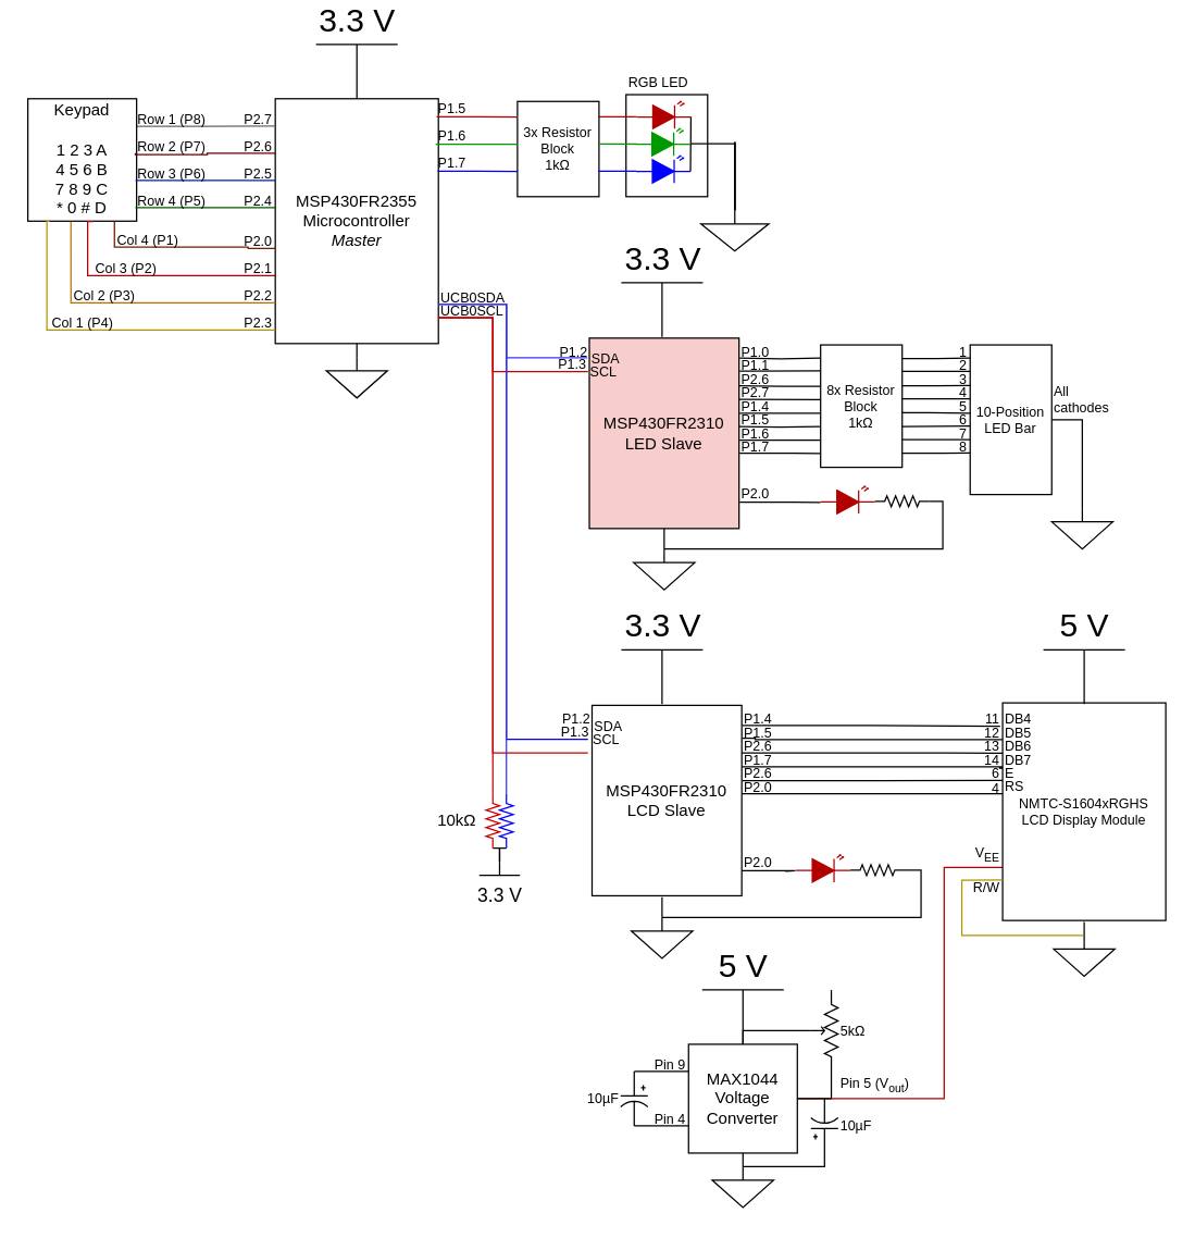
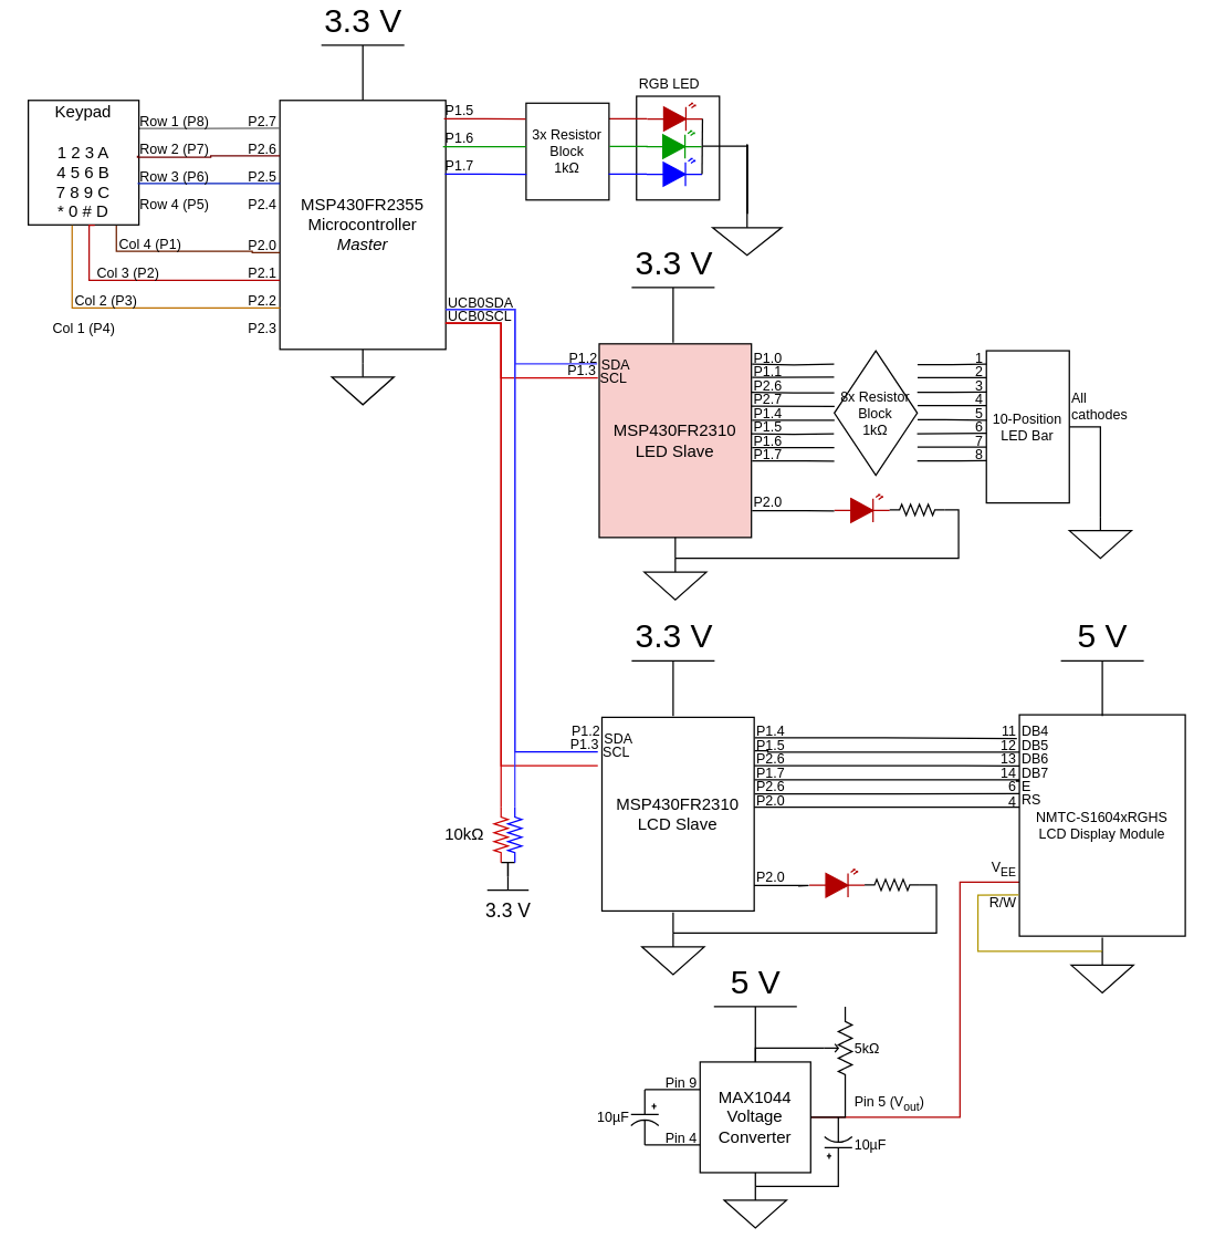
- <mxCell id="129" style="edgeStyle=orthogonalEdgeStyle;rounded=0;orthogonalLoop=1;jettySize=auto;html=1;exitX=0;exitY=1;exitDx=0;exitDy=0;entryX=1;entryY=1;entryDx=0;entryDy=0;endArrow=none;endFill=0;fillColor=#008a00;strokeColor=#005700;" edge="1" parent="1" target="134" source="130"><mxGeometry relative="1" as="geometry"><mxPoint x="92.52" y="140.27" as="sourcePoint" /><mxPoint x="212" y="140.8" as="targetPoint" /><Array as="points"><mxPoint x="154" y="140" /><mxPoint x="154" y="140" /></Array></mxGeometry></mxCell>
- <mxCell id="135" style="edgeStyle=orthogonalEdgeStyle;rounded=0;orthogonalLoop=1;jettySize=auto;html=1;exitX=0.198;exitY=1;exitDx=0;exitDy=0;endArrow=none;endFill=0;exitPerimeter=0;fillColor=#e3c800;strokeColor=#B09500;entryX=1;entryY=1;entryDx=0;entryDy=0;" edge="1" parent="1" source="120" target="142"><mxGeometry relative="1" as="geometry"><mxPoint x="12.52" y="200" as="sourcePoint" /><mxPoint x="112" y="260" as="targetPoint" /><Array as="points"><mxPoint x="34" y="150" /><mxPoint x="34" y="230" /></Array></mxGeometry></mxCell>
- <mxCell id="3" value="8x Resistor Block&lt;br&gt;1kΩ" style="rounded=0;whiteSpace=wrap;html=1;fontSize=10;" parent="1" vertex="1"><mxGeometry x="603.12" y="241" width="60" height="90" as="geometry" /></mxCell>
+ <mxCell id="3" value="8x Resistor Block&lt;br&gt;1kΩ" style="rhombus;whiteSpace=wrap;html=1;fontSize=10;" parent="1" vertex="1"><mxGeometry x="603.12" y="241" width="60" height="90" as="geometry" /></mxCell>
